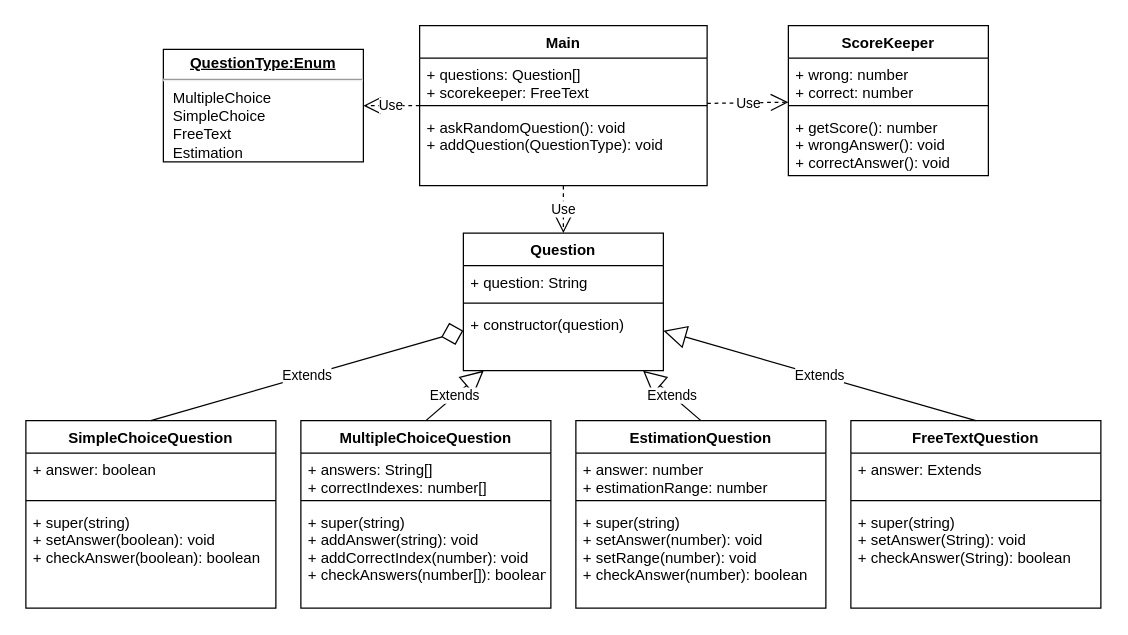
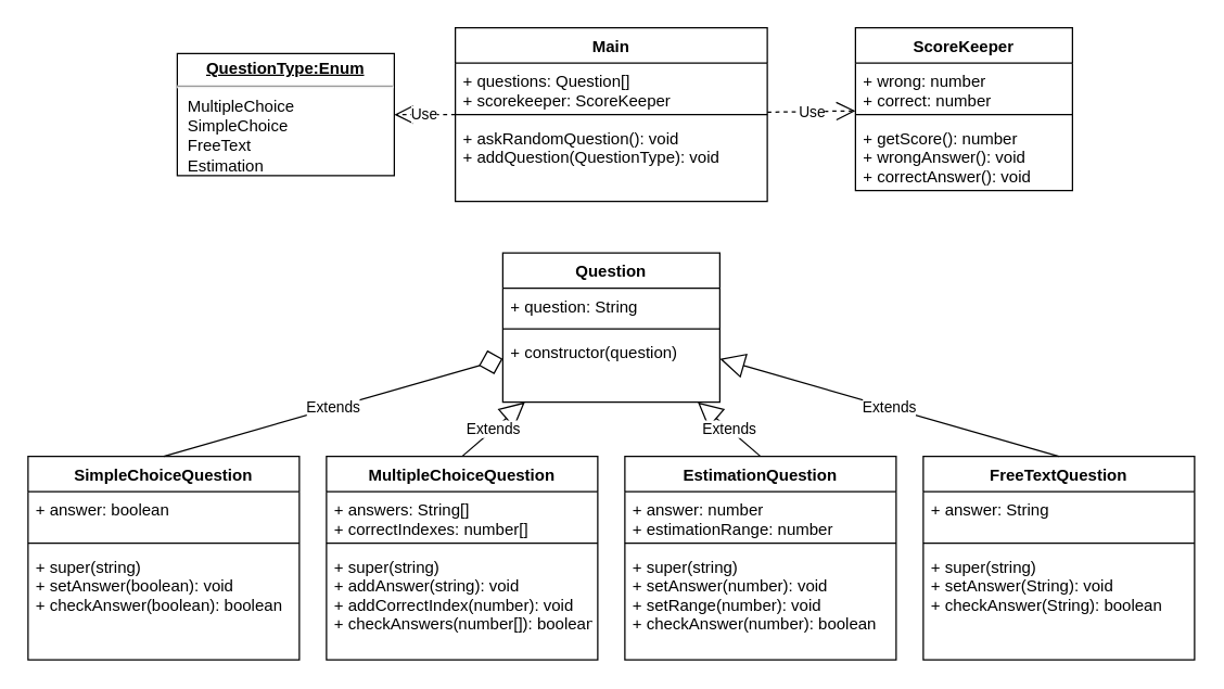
- <mxCell id="21" value="+ questions: Question[]&#10;+ scorekeeper: FreeText" style="text;strokeColor=none;fillColor=none;align=left;verticalAlign=top;spacingLeft=4;spacingRight=4;overflow=hidden;rotatable=0;points=[[0,0.5],[1,0.5]];portConstraint=eastwest;" vertex="1" parent="20"><mxGeometry y="26" width="230" height="34" as="geometry" /></mxCell>
+ <mxCell id="21" value="+ questions: Question[]&#10;+ scorekeeper: ScoreKeeper" style="text;strokeColor=none;fillColor=none;align=left;verticalAlign=top;spacingLeft=4;spacingRight=4;overflow=hidden;rotatable=0;points=[[0,0.5],[1,0.5]];portConstraint=eastwest;" vertex="1" parent="20"><mxGeometry y="26" width="230" height="34" as="geometry" /></mxCell>
- <mxCell id="37" value="Use" style="endArrow=open;endSize=12;dashed=1;html=1;" edge="1" parent="1" source="20" target="30"><mxGeometry width="160" relative="1" as="geometry"><mxPoint x="220" y="196" as="sourcePoint" /><mxPoint x="380" y="196" as="targetPoint" /></mxGeometry></mxCell>
- <mxCell id="17" value="+ answer: Extends" style="text;strokeColor=none;fillColor=none;align=left;verticalAlign=top;spacingLeft=4;spacingRight=4;overflow=hidden;rotatable=0;points=[[0,0.5],[1,0.5]];portConstraint=eastwest;" vertex="1" parent="16"><mxGeometry y="26" width="200" height="34" as="geometry" /></mxCell>
+ <mxCell id="17" value="+ answer: String" style="text;strokeColor=none;fillColor=none;align=left;verticalAlign=top;spacingLeft=4;spacingRight=4;overflow=hidden;rotatable=0;points=[[0,0.5],[1,0.5]];portConstraint=eastwest;" vertex="1" parent="16"><mxGeometry y="26" width="200" height="34" as="geometry" /></mxCell>
